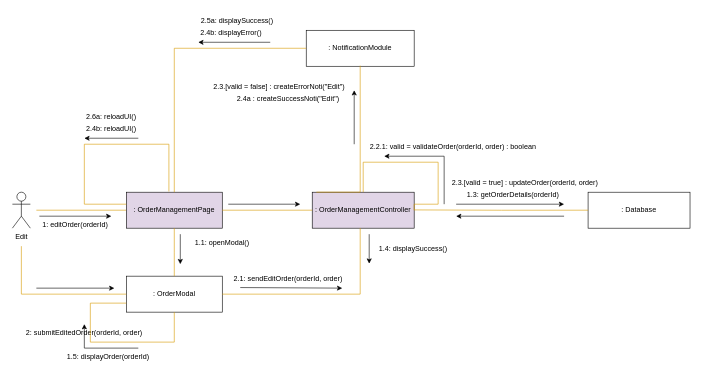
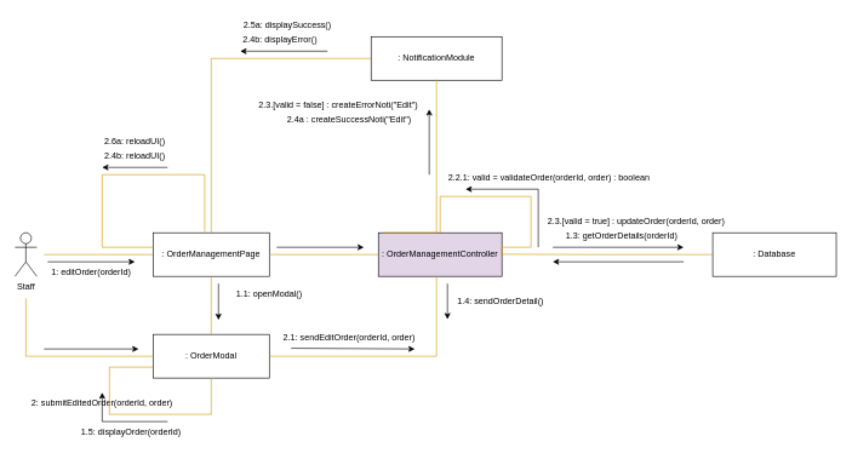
- <mxCell id="4" value=": OrderManagementPage" style="rounded=0;whiteSpace=wrap;html=1;fillColor=#e1d5e7;" parent="1" vertex="1"><mxGeometry x="210" y="320" width="160" height="60" as="geometry" /></mxCell>
+ <mxCell id="4" value=": OrderManagementPage" style="rounded=0;whiteSpace=wrap;html=1;" parent="1" vertex="1"><mxGeometry x="210" y="320" width="160" height="60" as="geometry" /></mxCell>
- <mxCell id="5" value="Edit" style="shape=umlActor;verticalLabelPosition=bottom;verticalAlign=top;html=1;outlineConnect=0;" parent="1" vertex="1"><mxGeometry x="20" y="320" width="30" height="60" as="geometry" /></mxCell>
+ <mxCell id="5" value="Staff" style="shape=umlActor;verticalLabelPosition=bottom;verticalAlign=top;html=1;outlineConnect=0;" parent="1" vertex="1"><mxGeometry x="20" y="320" width="30" height="60" as="geometry" /></mxCell>
- <mxCell id="34" value="1.4: displaySuccess()&amp;nbsp;" style="text;html=1;align=center;verticalAlign=middle;whiteSpace=wrap;rounded=0;" parent="1" vertex="1"><mxGeometry x="620" y="400" width="140" height="30" as="geometry" /></mxCell>
+ <mxCell id="34" value="1.4: sendOrderDetail()&amp;nbsp;" style="text;html=1;align=center;verticalAlign=middle;whiteSpace=wrap;rounded=0;" parent="1" vertex="1"><mxGeometry x="620" y="400" width="140" height="30" as="geometry" /></mxCell>
